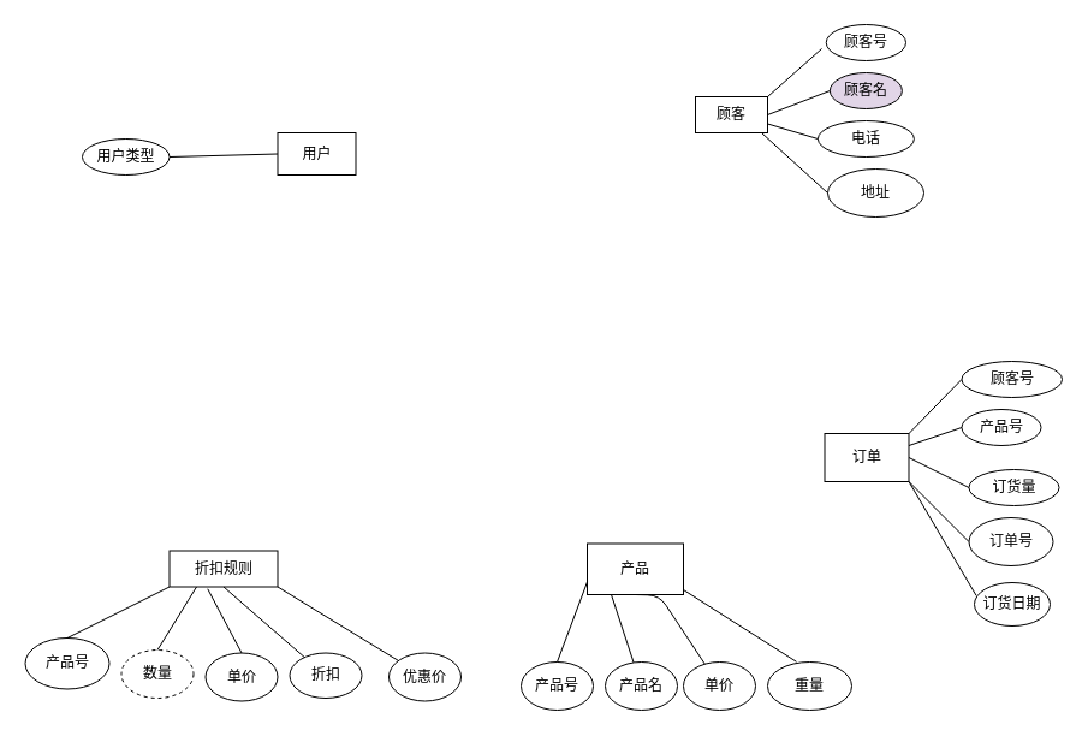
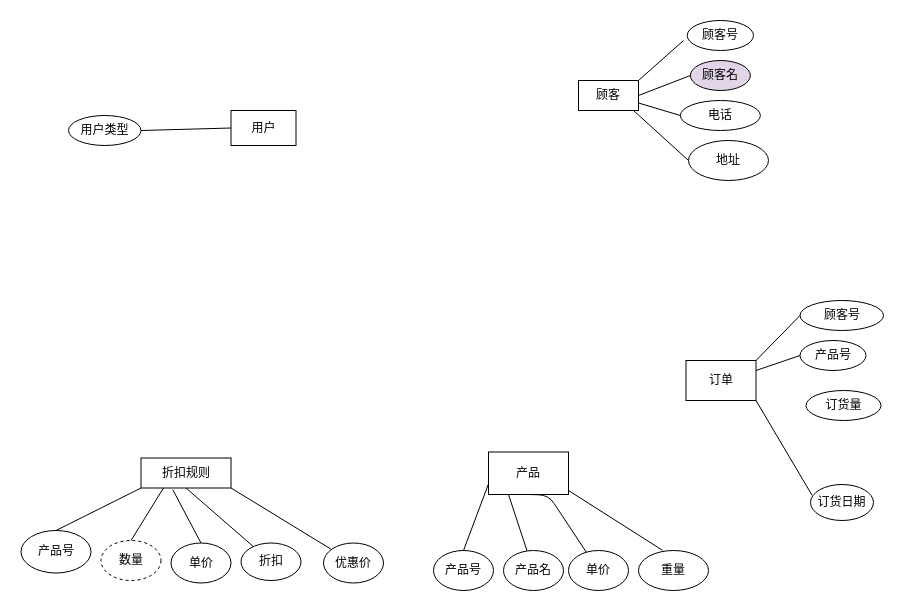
- <mxCell id="25" value="" style="endArrow=none;html=1;entryX=0;entryY=0.5;entryDx=0;entryDy=0;exitX=1;exitY=0.5;exitDx=0;exitDy=0;" parent="1" source="18" target="21" edge="1"><mxGeometry width="50" height="50" relative="1" as="geometry"><mxPoint x="605.5" y="500" as="sourcePoint" /><mxPoint x="655.5" y="450" as="targetPoint" /></mxGeometry></mxCell>
- <mxCell id="26" value="" style="endArrow=none;html=1;entryX=1;entryY=1;entryDx=0;entryDy=0;exitX=0;exitY=0.5;exitDx=0;exitDy=0;" parent="1" source="22" target="18" edge="1"><mxGeometry width="50" height="50" relative="1" as="geometry"><mxPoint x="605.5" y="500" as="sourcePoint" /><mxPoint x="655.5" y="450" as="targetPoint" /></mxGeometry></mxCell>
- <mxCell id="22" value="订单号" style="ellipse;whiteSpace=wrap;html=1;" parent="1" vertex="1"><mxGeometry x="805.5" y="430" width="70" height="40" as="geometry" /></mxCell>
